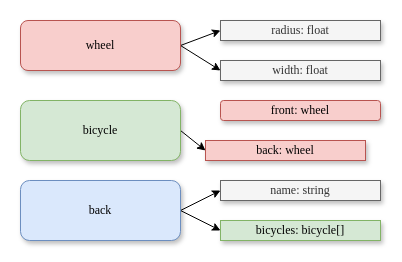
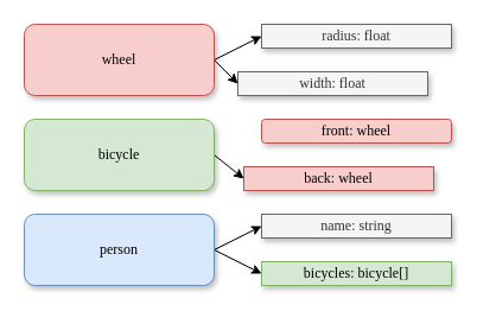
- <mxCell id="4" value="wheel" style="rounded=1;whiteSpace=wrap;html=1;shadow=1;fontFamily=Lucida Console;fillColor=#f8cecc;strokeColor=#b85450;" parent="1" vertex="1"><mxGeometry x="20" y="20" width="160" height="50" as="geometry" /></mxCell>
+ <mxCell id="4" value="wheel" style="rounded=1;whiteSpace=wrap;html=1;shadow=1;fontFamily=Lucida Console;fillColor=#f8cecc;strokeColor=#b85450;" parent="1" vertex="1"><mxGeometry width="160" height="60" as="geometry" x="20" y="20" /></mxCell>
- <mxCell id="8" value="width: float" style="rounded=0;whiteSpace=wrap;html=1;shadow=1;fontFamily=Lucida Console;fillColor=#f5f5f5;fontColor=#333333;strokeColor=#666666;" parent="1" vertex="1"><mxGeometry x="220" y="60" width="160" height="20" as="geometry" /></mxCell>
+ <mxCell id="8" value="width: float" style="rounded=0;whiteSpace=wrap;html=1;shadow=1;fontFamily=Lucida Console;fillColor=#f5f5f5;fontColor=#333333;strokeColor=#666666;" parent="1" vertex="1"><mxGeometry x="200" y="60" width="160" height="20" as="geometry" /></mxCell>
- <mxCell id="13" value="back" style="rounded=1;whiteSpace=wrap;html=1;shadow=1;fontFamily=Lucida Console;fillColor=#dae8fc;strokeColor=#6c8ebf;" parent="1" vertex="1"><mxGeometry y="180" width="160" height="60" as="geometry" x="20" /></mxCell>
+ <mxCell id="13" value="person" style="rounded=1;whiteSpace=wrap;html=1;shadow=1;fontFamily=Lucida Console;fillColor=#dae8fc;strokeColor=#6c8ebf;" parent="1" vertex="1"><mxGeometry y="180" width="160" height="60" as="geometry" x="20" /></mxCell>
